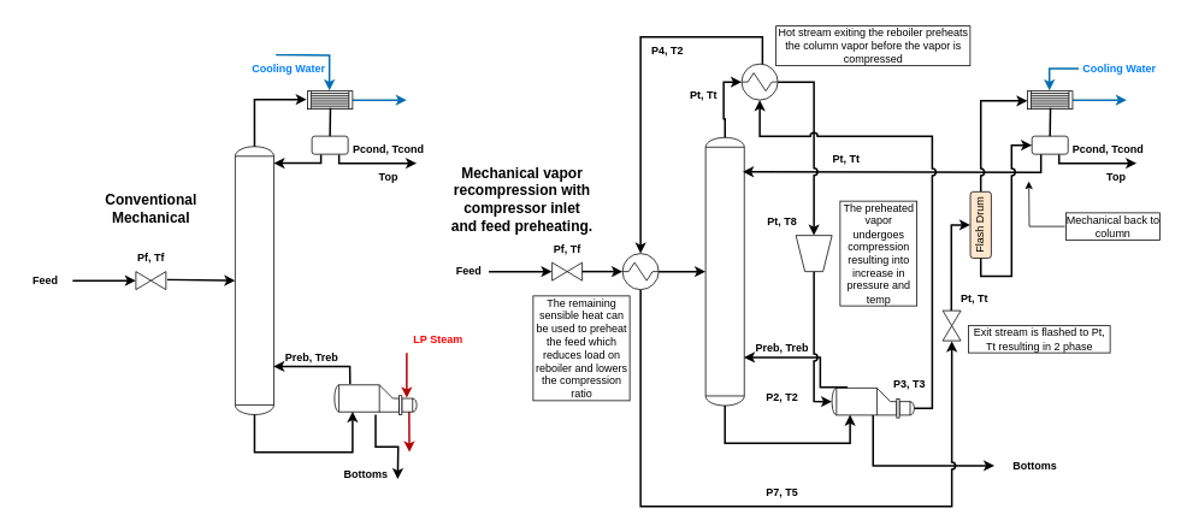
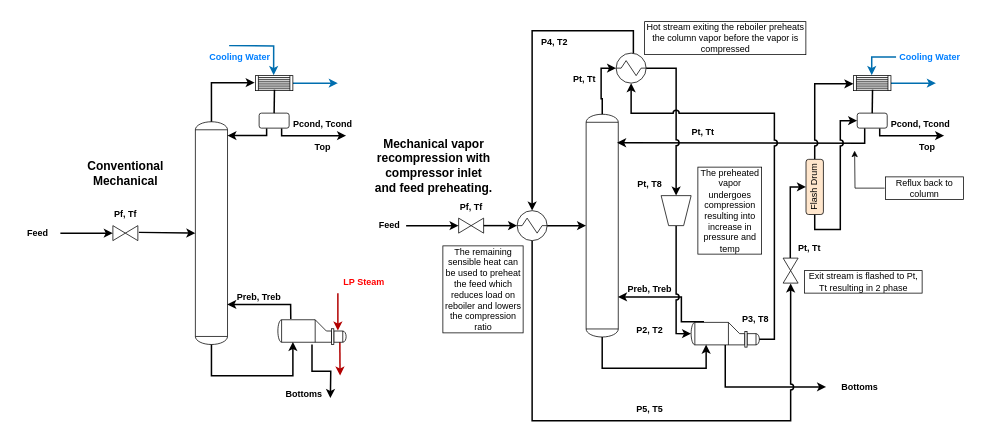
- <mxCell id="78" value="&lt;div style=&quot;font-size: 12px;&quot;&gt;Mechanical back to column&lt;/div&gt;" style="text;html=1;strokeColor=none;fillColor=none;align=center;verticalAlign=middle;whiteSpace=wrap;rounded=0;fontStyle=0;fontSize=12;labelBorderColor=default;" parent="2" vertex="1"><mxGeometry x="1159" y="210" width="106.67" height="40" as="geometry" /></mxCell>
+ <mxCell id="78" value="&lt;div style=&quot;font-size: 12px;&quot;&gt;Reflux back to column&lt;/div&gt;" style="text;html=1;strokeColor=none;fillColor=none;align=center;verticalAlign=middle;whiteSpace=wrap;rounded=0;fontStyle=0;fontSize=12;labelBorderColor=default;" parent="2" vertex="1"><mxGeometry x="1159" y="210" width="106.67" height="40" as="geometry" /></mxCell>
- <mxCell id="75" value="P3, T3" style="text;html=1;strokeColor=none;fillColor=none;align=center;verticalAlign=middle;whiteSpace=wrap;rounded=0;fontStyle=1" parent="2" vertex="1"><mxGeometry x="957" y="390" width="60" height="30" as="geometry" /></mxCell>
+ <mxCell id="75" value="P3, T8" style="text;html=1;strokeColor=none;fillColor=none;align=center;verticalAlign=middle;whiteSpace=wrap;rounded=0;fontStyle=1" parent="2" vertex="1"><mxGeometry x="957" y="390" width="60" height="30" as="geometry" /></mxCell>
- <mxCell id="46" value="P7, T5" style="text;html=1;strokeColor=none;fillColor=none;align=center;verticalAlign=middle;whiteSpace=wrap;rounded=0;fontStyle=1" parent="2" vertex="1"><mxGeometry x="816" y="510" width="60" height="30" as="geometry" /></mxCell>
+ <mxCell id="46" value="P5, T5" style="text;html=1;strokeColor=none;fillColor=none;align=center;verticalAlign=middle;whiteSpace=wrap;rounded=0;fontStyle=1" parent="2" vertex="1"><mxGeometry x="816" y="510" width="60" height="30" as="geometry" /></mxCell>
